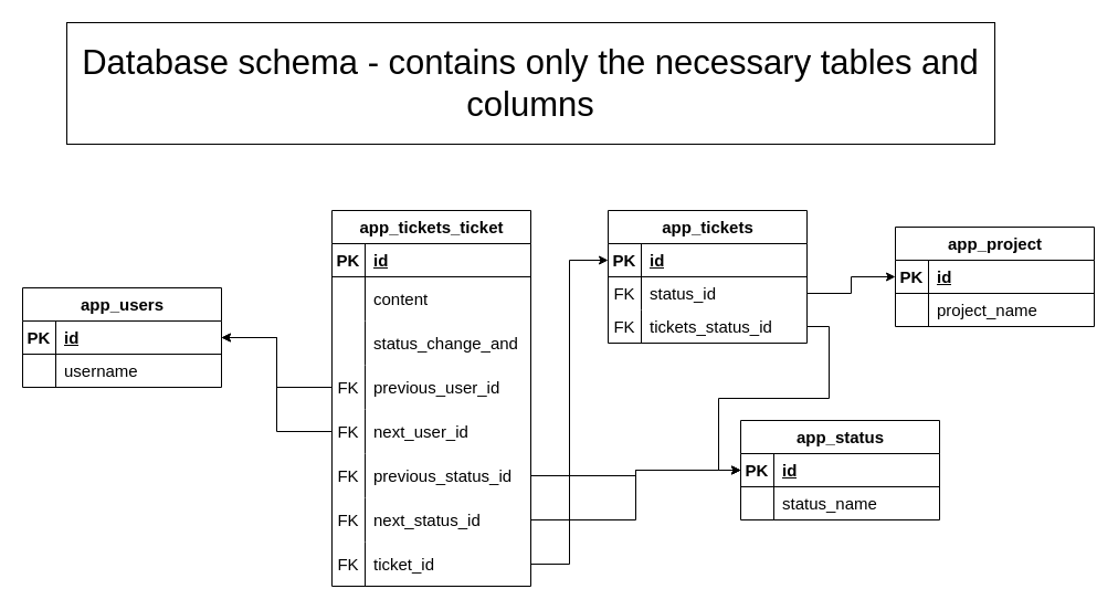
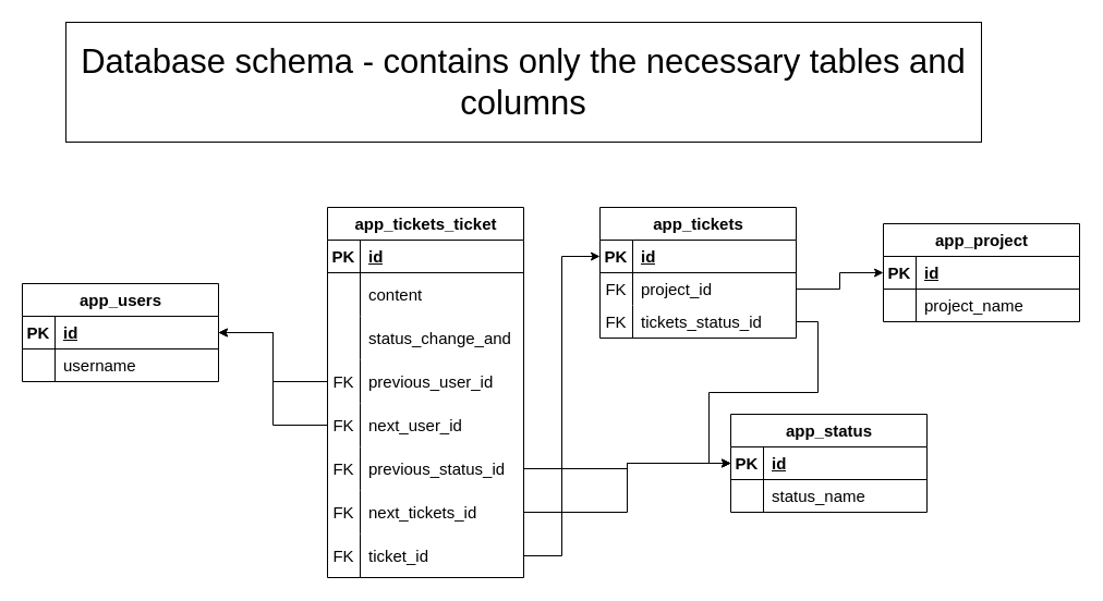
- <mxCell id="33" value="status_id" style="shape=partialRectangle;connectable=0;fillColor=none;top=0;left=0;bottom=0;right=0;align=left;spacingLeft=6;overflow=hidden;whiteSpace=wrap;html=1;fontSize=15;" parent="31" vertex="1"><mxGeometry x="30" width="150" height="30" as="geometry"><mxRectangle width="150" height="30" as="alternateBounds" /></mxGeometry></mxCell>
+ <mxCell id="33" value="project_id" style="shape=partialRectangle;connectable=0;fillColor=none;top=0;left=0;bottom=0;right=0;align=left;spacingLeft=6;overflow=hidden;whiteSpace=wrap;html=1;fontSize=15;" parent="31" vertex="1"><mxGeometry x="30" width="150" height="30" as="geometry"><mxRectangle width="150" height="30" as="alternateBounds" /></mxGeometry></mxCell>
- <mxCell id="23" value="next_status_id" style="shape=partialRectangle;connectable=0;fillColor=none;top=0;left=0;bottom=0;right=0;align=left;spacingLeft=6;overflow=hidden;whiteSpace=wrap;html=1;fontSize=15;" parent="21" vertex="1"><mxGeometry x="30" width="150" height="40" as="geometry"><mxRectangle width="150" height="40" as="alternateBounds" /></mxGeometry></mxCell>
+ <mxCell id="23" value="next_tickets_id" style="shape=partialRectangle;connectable=0;fillColor=none;top=0;left=0;bottom=0;right=0;align=left;spacingLeft=6;overflow=hidden;whiteSpace=wrap;html=1;fontSize=15;" parent="21" vertex="1"><mxGeometry x="30" width="150" height="40" as="geometry"><mxRectangle width="150" height="40" as="alternateBounds" /></mxGeometry></mxCell>
